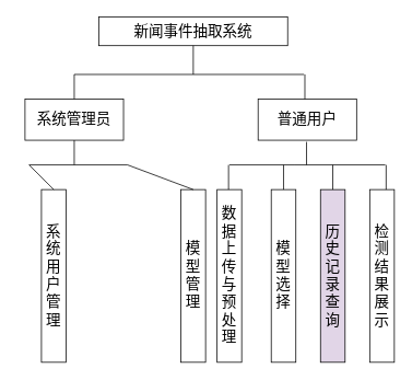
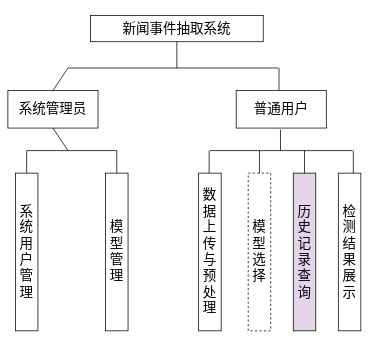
- <mxCell id="3" value="&lt;font style=&quot;font-size: 18px&quot;&gt;系统管理员&lt;/font&gt;" style="rounded=0;whiteSpace=wrap;html=1;" parent="1" vertex="1"><mxGeometry x="30" y="120" width="120" height="50" as="geometry" /></mxCell>
+ <mxCell id="3" value="&lt;font style=&quot;font-size: 18px&quot;&gt;系统管理员&lt;/font&gt;" style="rounded=0;whiteSpace=wrap;html=1;" parent="1" vertex="1"><mxGeometry x="10" y="120" width="120" height="50" as="geometry" /></mxCell>
- <mxCell id="9" value="&lt;span style=&quot;font-size: 18px&quot;&gt;系统用户管理&lt;/span&gt;" style="rounded=0;whiteSpace=wrap;html=1;" parent="1" vertex="1"><mxGeometry x="50" y="230" width="30" height="210" as="geometry" /></mxCell>
+ <mxCell id="9" value="&lt;span style=&quot;font-size: 18px&quot;&gt;系统用户管理&lt;/span&gt;" style="rounded=0;whiteSpace=wrap;html=1;" parent="1" vertex="1"><mxGeometry x="20" y="230" width="30" height="210" as="geometry" /></mxCell>
- <mxCell id="10" value="&lt;span style=&quot;font-size: 18px&quot;&gt;模型管理&lt;/span&gt;" style="rounded=0;whiteSpace=wrap;html=1;" parent="1" vertex="1"><mxGeometry x="220" y="230" width="30" height="210" as="geometry" /></mxCell>
+ <mxCell id="10" value="&lt;span style=&quot;font-size: 18px&quot;&gt;模型管理&lt;/span&gt;" style="rounded=0;whiteSpace=wrap;html=1;" parent="1" vertex="1"><mxGeometry x="140" y="230" width="30" height="210" as="geometry" /></mxCell>
- <mxCell id="6" value="&lt;font style=&quot;font-size: 18px&quot;&gt;模型选择&lt;/font&gt;" style="rounded=0;whiteSpace=wrap;html=1;" parent="1" vertex="1"><mxGeometry x="330" y="230" width="30" height="210" as="geometry" /></mxCell>
+ <mxCell id="6" value="&lt;font style=&quot;font-size: 18px&quot;&gt;模型选择&lt;/font&gt;" style="rounded=0;whiteSpace=wrap;html=1;dashed=1;" parent="1" vertex="1"><mxGeometry x="330" y="230" width="30" height="210" as="geometry" /></mxCell>
